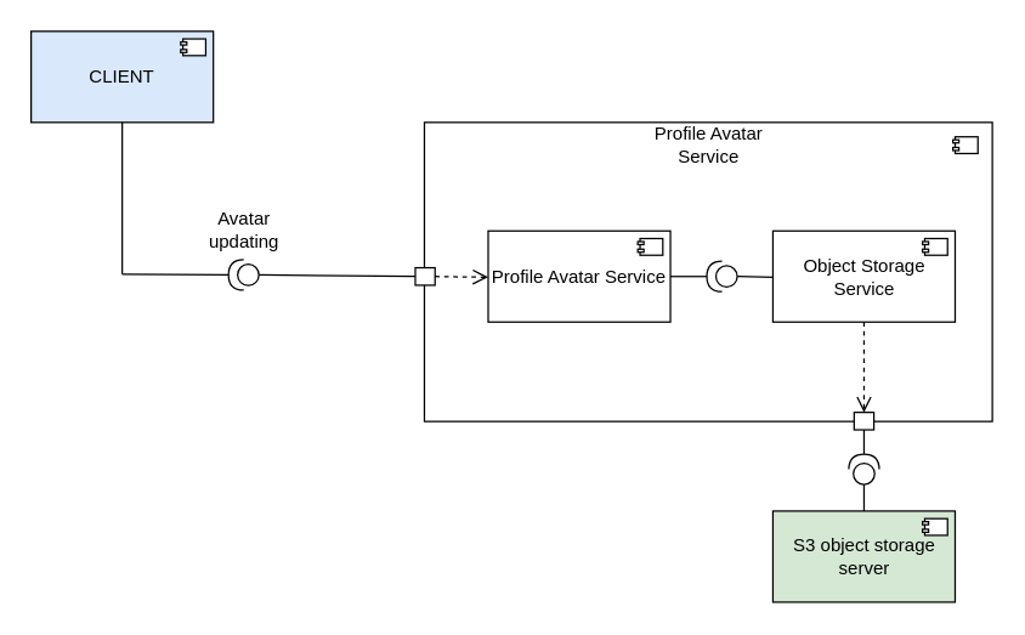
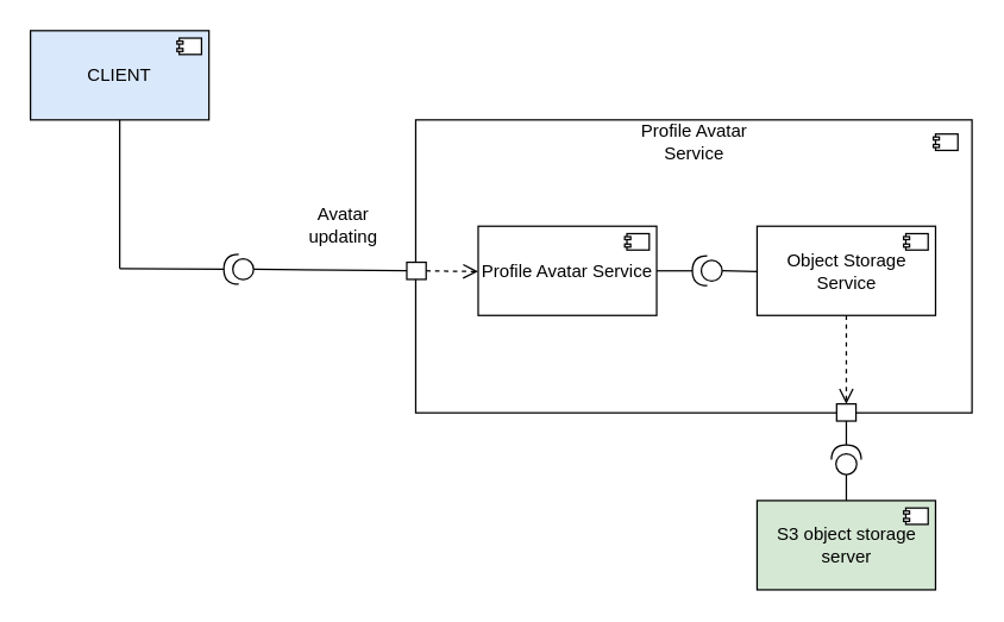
- <mxCell id="32" value="Avatar updating" style="text;html=1;strokeColor=none;fillColor=none;align=center;verticalAlign=middle;whiteSpace=wrap;rounded=0;" parent="1" vertex="1"><mxGeometry x="127.5" y="135.5" width="65" height="30" as="geometry" /></mxCell>
+ <mxCell id="32" value="Avatar updating" style="text;html=1;strokeColor=none;fillColor=none;align=center;verticalAlign=middle;whiteSpace=wrap;rounded=0;" parent="1" vertex="1"><mxGeometry x="197.5" y="135.5" width="65" height="30" as="geometry" /></mxCell>
